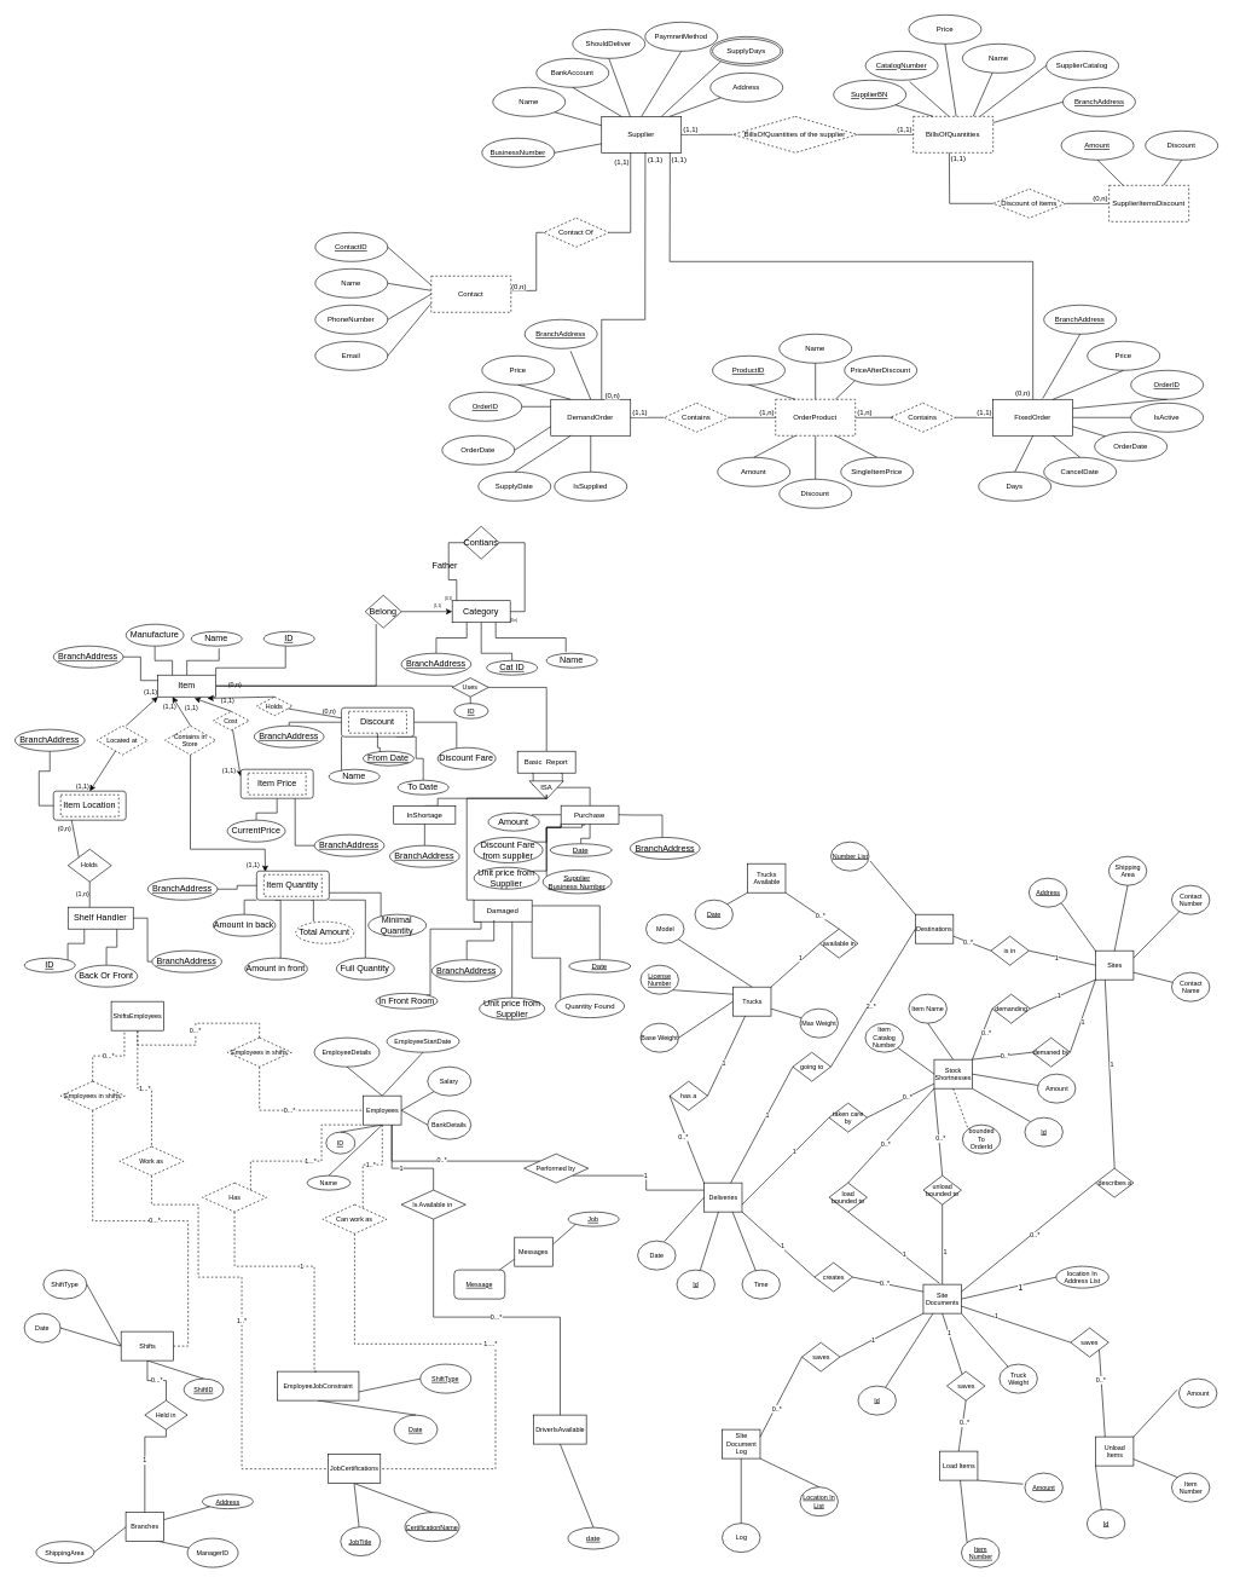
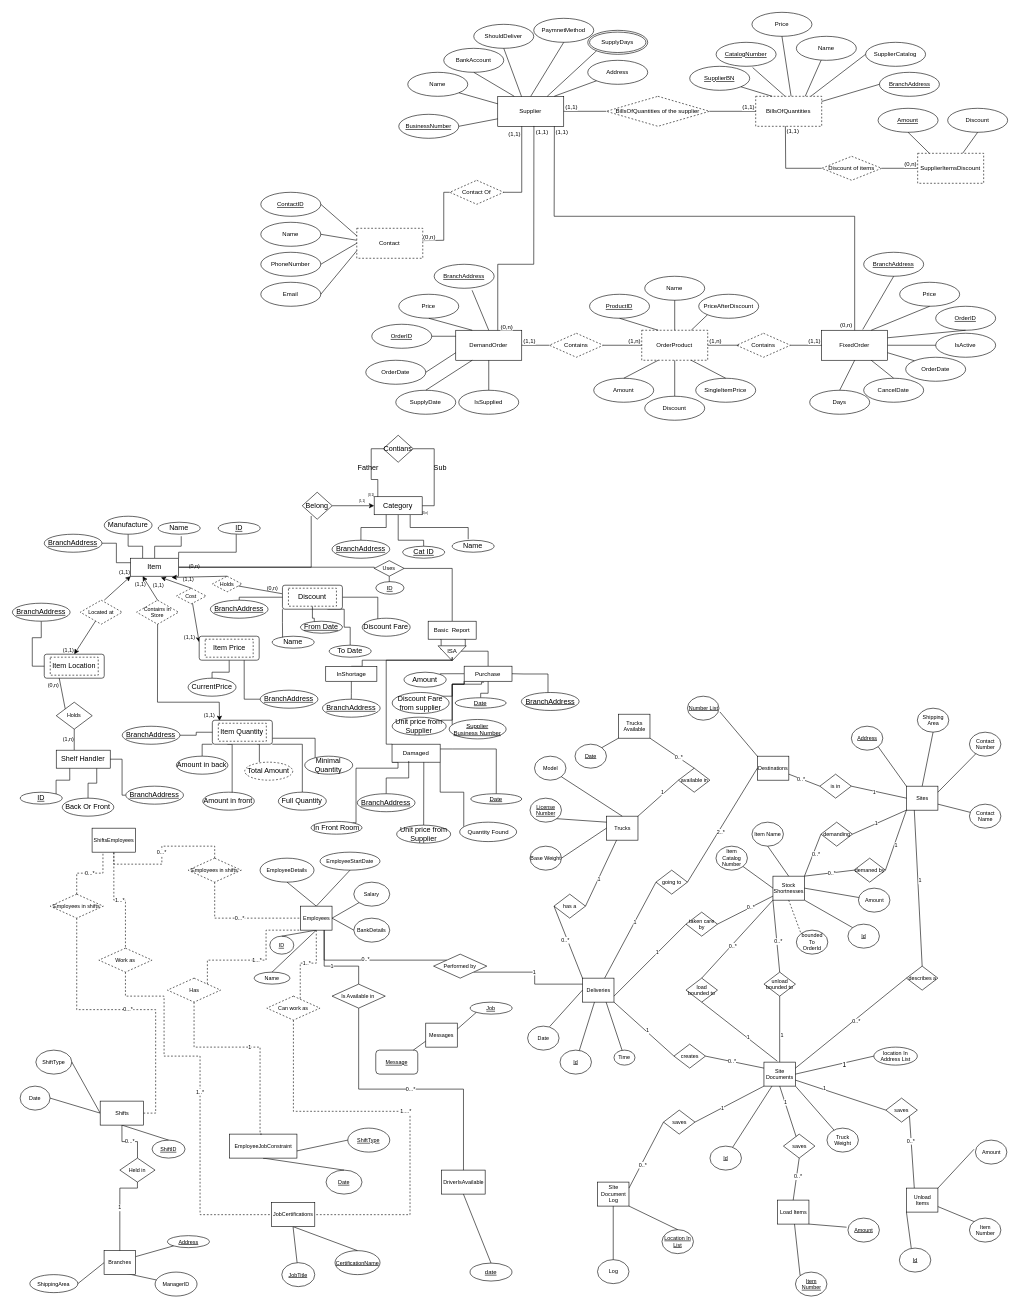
+ <mxCell id="223" value="Sub" style="text;html=1;align=center;verticalAlign=middle;resizable=0;points=[];autosize=1;strokeColor=none;fillColor=none;" vertex="1" parent="1"><mxGeometry x="713.25" y="770" width="40" height="20" as="geometry" /></mxCell>
- <mxCell id="16" value="" style="endArrow=none;html=1;rounded=0;exitX=1;exitY=0.75;exitDx=0;exitDy=0;fontSize=9;fillOpacity=100;strokeOpacity=100;" parent="1" source="11" target="13" edge="1"><mxGeometry width="50" height="50" relative="1" as="geometry"><mxPoint x="1153" y="1387.72" as="sourcePoint" /><mxPoint x="1203" y="1337.72" as="targetPoint" /></mxGeometry></mxCell>
- <mxCell id="13" value="Max Weight" style="ellipse;whiteSpace=wrap;html=1;fontSize=9;fillOpacity=100;strokeOpacity=100;" parent="1" vertex="1"><mxGeometry x="1103" y="1390" width="52.5" height="40" as="geometry" /></mxCell>
- <mxCell id="22" value="Time" style="ellipse;whiteSpace=wrap;html=1;fontSize=9;fillOpacity=100;strokeOpacity=100;" parent="1" vertex="1"><mxGeometry x="1023" y="1750" width="52.5" height="40" as="geometry" /></mxCell>
+ <mxCell id="22" value="Time" style="ellipse;whiteSpace=wrap;html=1;fontSize=9;fillOpacity=100;strokeOpacity=100;" parent="1" vertex="1"><mxGeometry x="1023" y="1750" width="35" height="25" as="geometry" /></mxCell>
